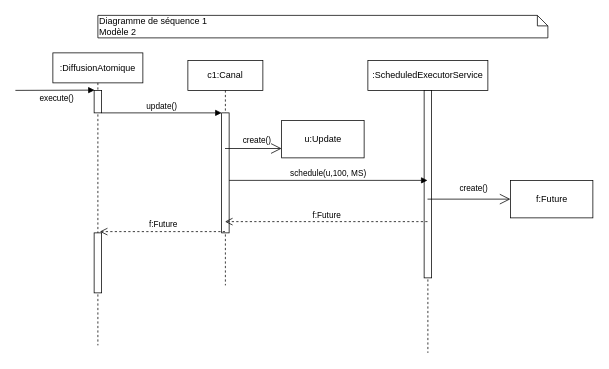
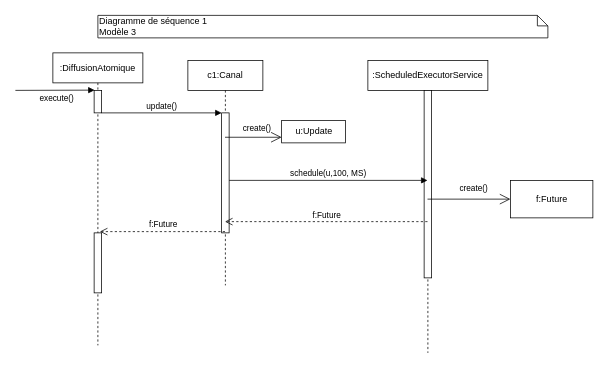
- <mxCell id="2" value="Diagramme de séquence 1&lt;br&gt;Modèle 2" style="shape=note;whiteSpace=wrap;html=1;size=14;verticalAlign=top;align=left;spacingTop=-6;" vertex="1" parent="1"><mxGeometry x="130" y="20" width="600" height="30" as="geometry" /></mxCell>
+ <mxCell id="2" value="Diagramme de séquence 1&lt;br&gt;Modèle 3" style="shape=note;whiteSpace=wrap;html=1;size=14;verticalAlign=top;align=left;spacingTop=-6;" vertex="1" parent="1"><mxGeometry x="130" y="20" width="600" height="30" as="geometry" /></mxCell>
- <mxCell id="11" value="u:Update" style="html=1;" vertex="1" parent="1"><mxGeometry x="375" y="160" width="110" height="50" as="geometry" /></mxCell>
+ <mxCell id="11" value="u:Update" style="html=1;" vertex="1" parent="1"><mxGeometry x="375" y="160" width="85" height="30" as="geometry" /></mxCell>
